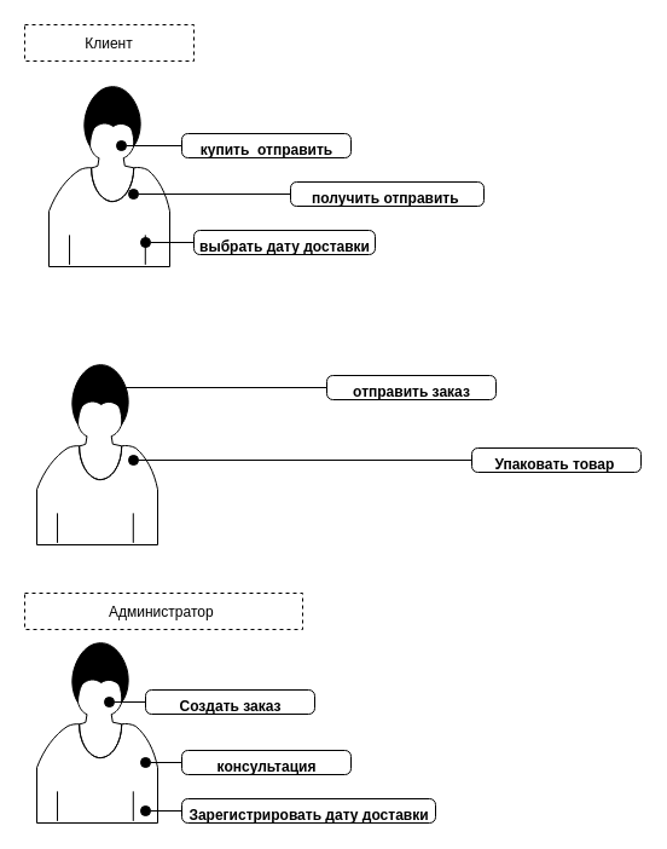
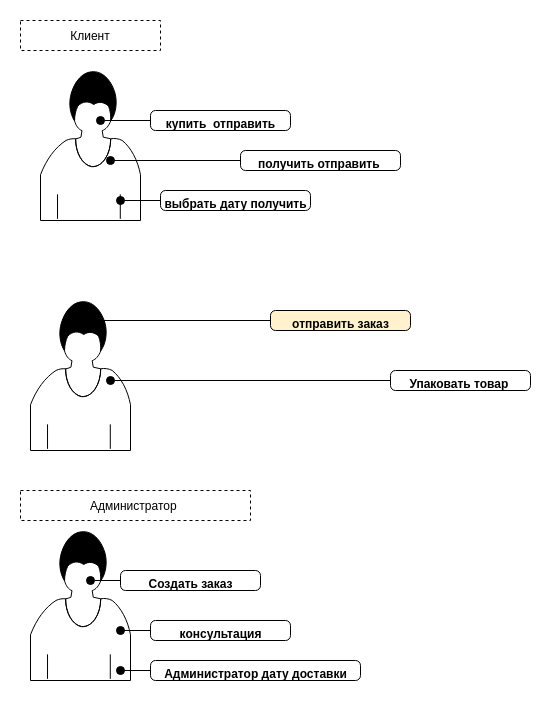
- <mxCell id="14" value="выбрать дату доставки" style="html=1;align=center;verticalAlign=top;rounded=1;absoluteArcSize=1;arcSize=10;dashed=0;fontStyle=1" parent="1" vertex="1"><mxGeometry x="160" y="190" width="150" height="20" as="geometry" /></mxCell>
+ <mxCell id="14" value="выбрать дату получить" style="html=1;align=center;verticalAlign=top;rounded=1;absoluteArcSize=1;arcSize=10;dashed=0;fontStyle=1" parent="1" vertex="1"><mxGeometry x="160" y="190" width="150" height="20" as="geometry" /></mxCell>
- <mxCell id="20" value="отправить заказ" style="html=1;align=center;verticalAlign=top;rounded=1;absoluteArcSize=1;arcSize=10;dashed=0;fontStyle=1" parent="1" vertex="1"><mxGeometry x="270" y="310" width="140" height="20" as="geometry" /></mxCell>
+ <mxCell id="20" value="отправить заказ" style="html=1;align=center;verticalAlign=top;rounded=1;absoluteArcSize=1;arcSize=10;dashed=0;fontStyle=1;fillColor=#fff2cc;" parent="1" vertex="1"><mxGeometry x="270" y="310" width="140" height="20" as="geometry" /></mxCell>
- <mxCell id="15" value="Зарегистрировать дату доставки" style="html=1;align=center;verticalAlign=top;rounded=1;absoluteArcSize=1;arcSize=10;dashed=0;fontStyle=1" parent="1" vertex="1"><mxGeometry x="150" y="660" width="210" height="20" as="geometry" /></mxCell>
+ <mxCell id="15" value="Администратор дату доставки" style="html=1;align=center;verticalAlign=top;rounded=1;absoluteArcSize=1;arcSize=10;dashed=0;fontStyle=1" parent="1" vertex="1"><mxGeometry x="150" y="660" width="210" height="20" as="geometry" /></mxCell>
